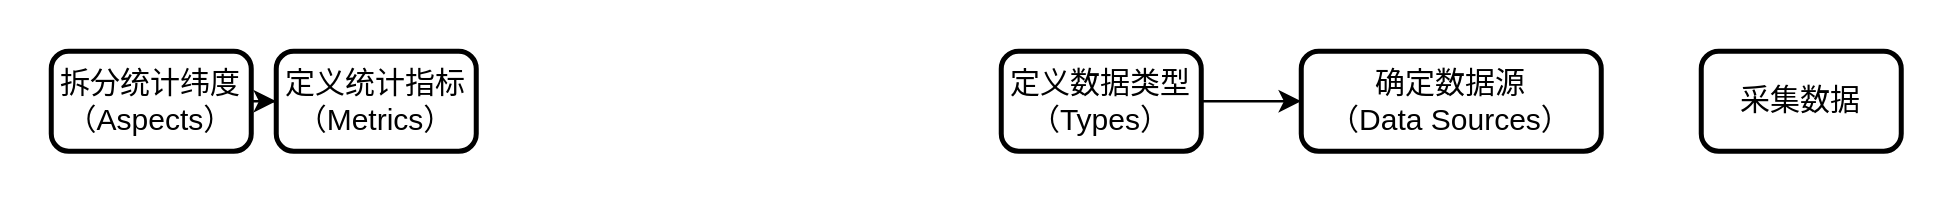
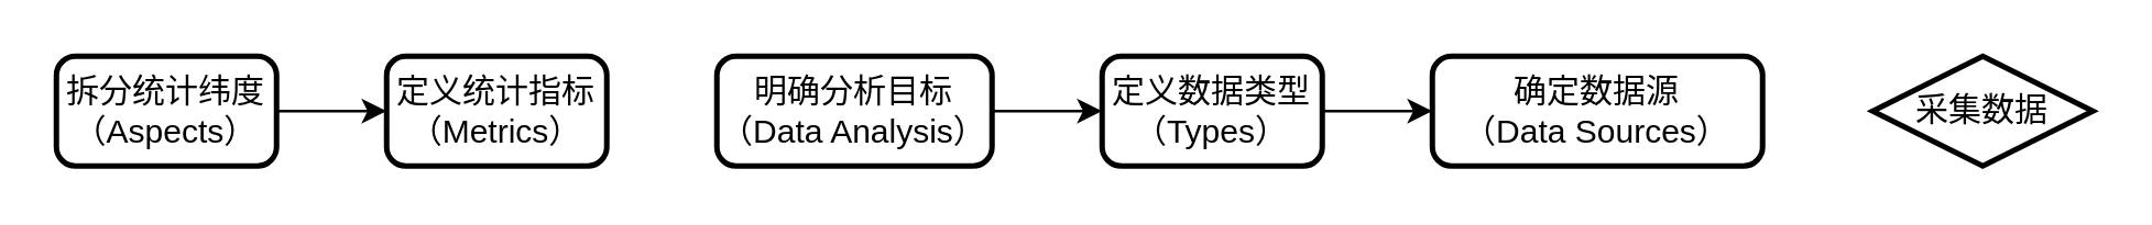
- <mxCell id="4" value="定义统计指标&lt;br&gt;（Metrics）" style="rounded=1;whiteSpace=wrap;html=1;absoluteArcSize=1;arcSize=14;strokeWidth=2;" vertex="1" parent="1"><mxGeometry x="110" y="20" width="80" height="40" as="geometry" /></mxCell>
+ <mxCell id="4" value="定义统计指标&lt;br&gt;（Metrics）" style="rounded=1;whiteSpace=wrap;html=1;absoluteArcSize=1;arcSize=14;strokeWidth=2;" vertex="1" parent="1"><mxGeometry x="140" y="20" width="80" height="40" as="geometry" /></mxCell>
+ <mxCell id="10" value="明确分析目标&lt;br&gt;（Data Analysis）" style="rounded=1;whiteSpace=wrap;html=1;absoluteArcSize=1;arcSize=14;strokeWidth=2;" vertex="1" parent="1"><mxGeometry x="260" y="20" width="100" height="40" as="geometry" /></mxCell>
+ <mxCell id="9" style="edgeStyle=orthogonalEdgeStyle;rounded=0;orthogonalLoop=1;jettySize=auto;html=1;entryX=0;entryY=0.5;entryDx=0;entryDy=0;" edge="1" parent="1" source="10" target="6"><mxGeometry relative="1" as="geometry" /></mxCell>
- <mxCell id="8" value="采集数据" style="rounded=1;whiteSpace=wrap;html=1;absoluteArcSize=1;arcSize=14;strokeWidth=2;" vertex="1" parent="1"><mxGeometry x="680" y="20" width="80" height="40" as="geometry" /></mxCell>
+ <mxCell id="8" value="采集数据" style="rhombus;whiteSpace=wrap;html=1;absoluteArcSize=1;arcSize=14;strokeWidth=2;" vertex="1" parent="1"><mxGeometry x="680" y="20" width="80" height="40" as="geometry" /></mxCell>
